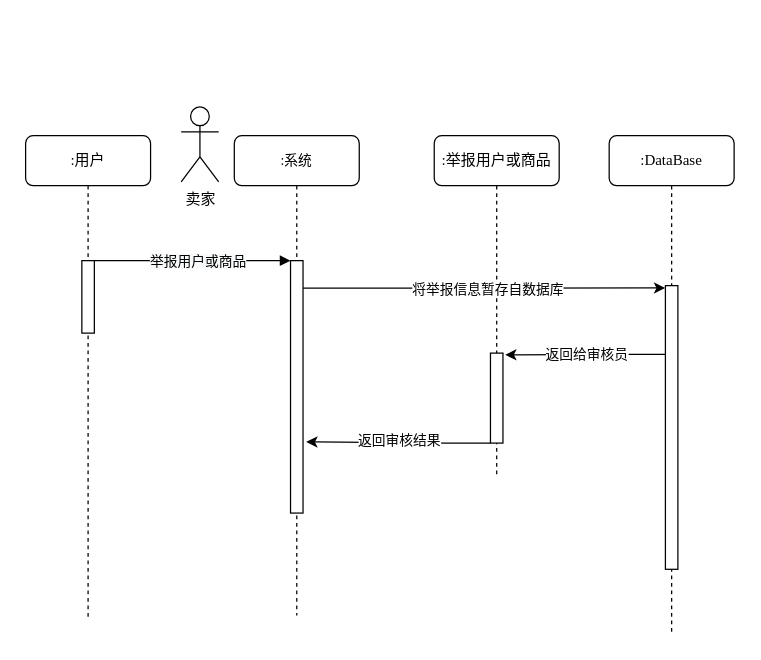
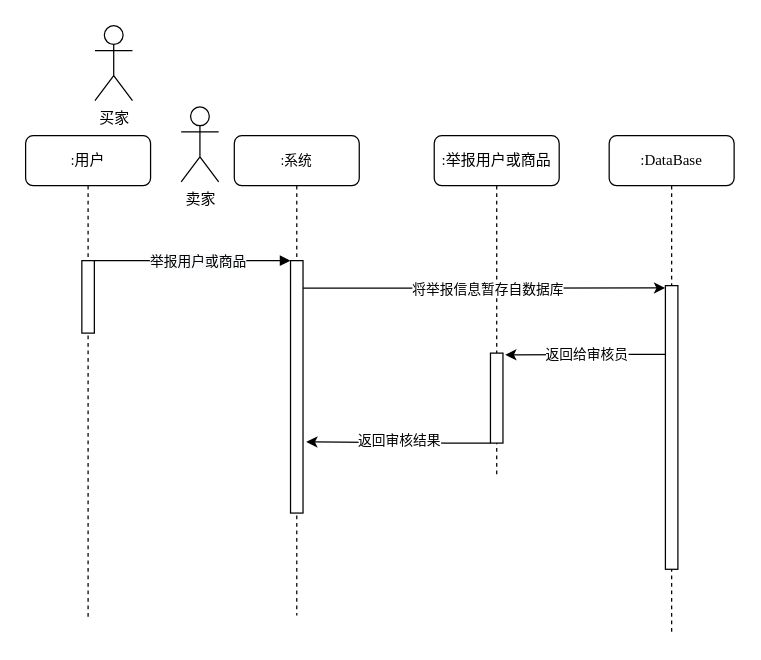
+ <mxCell id="13" value="买家" style="shape=umlActor;verticalLabelPosition=bottom;verticalAlign=top;html=1;outlineConnect=0;" vertex="1" parent="1"><mxGeometry x="75.5" y="20" width="30" height="60" as="geometry" /></mxCell>
